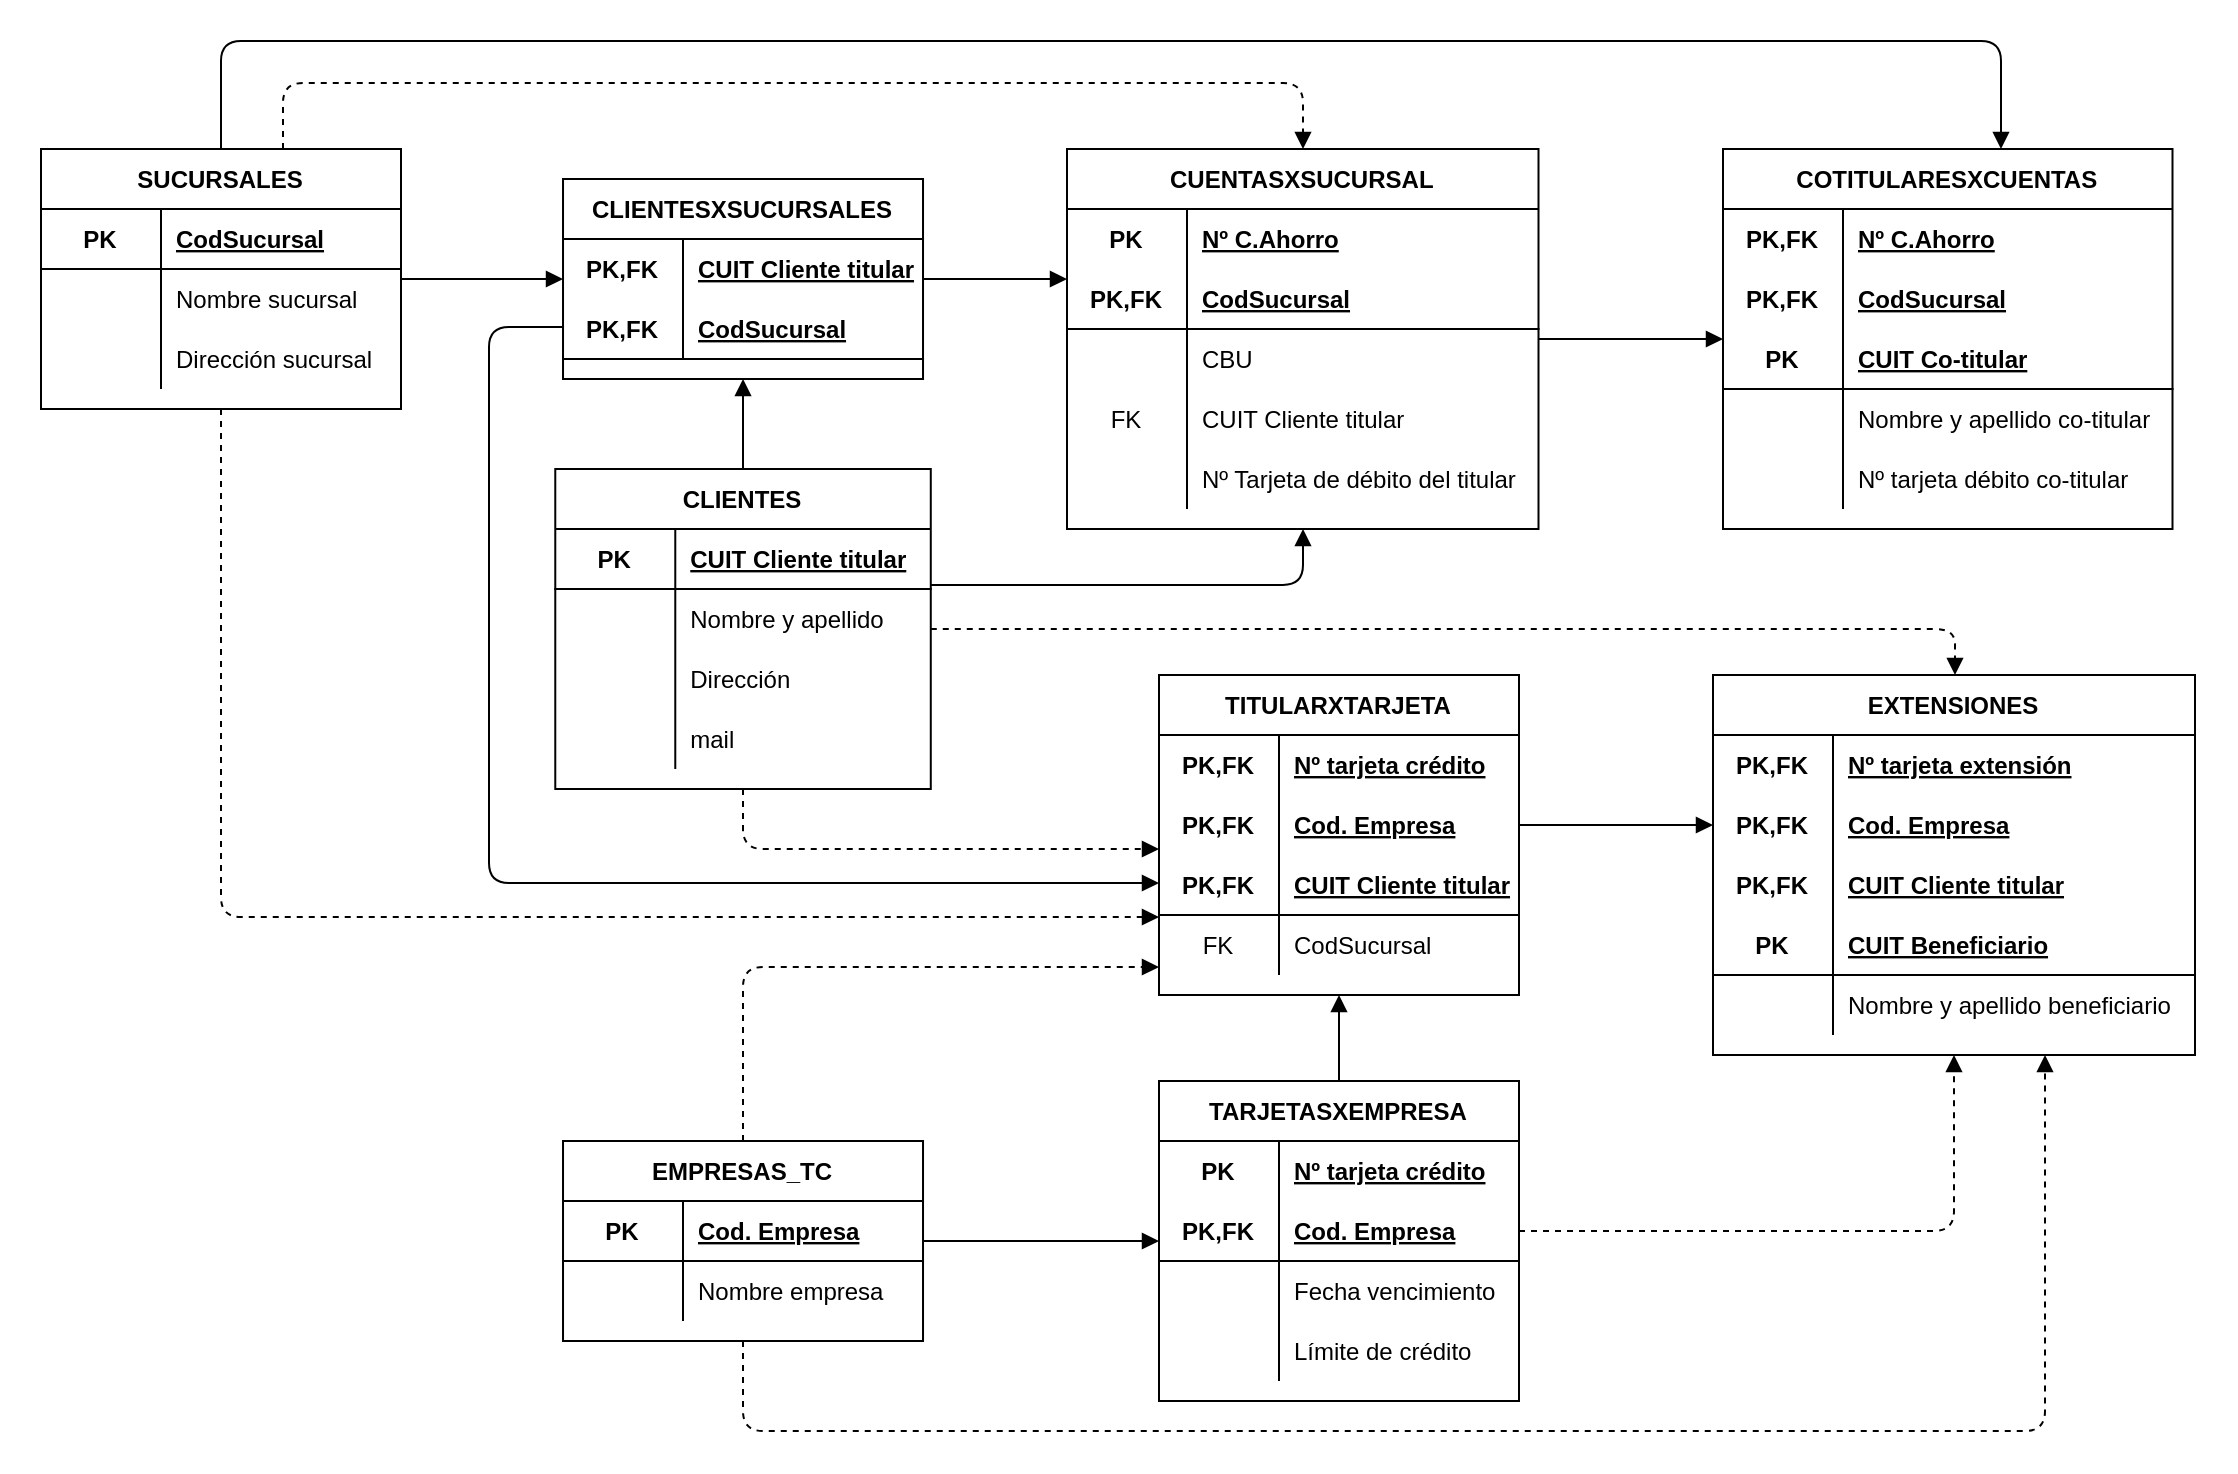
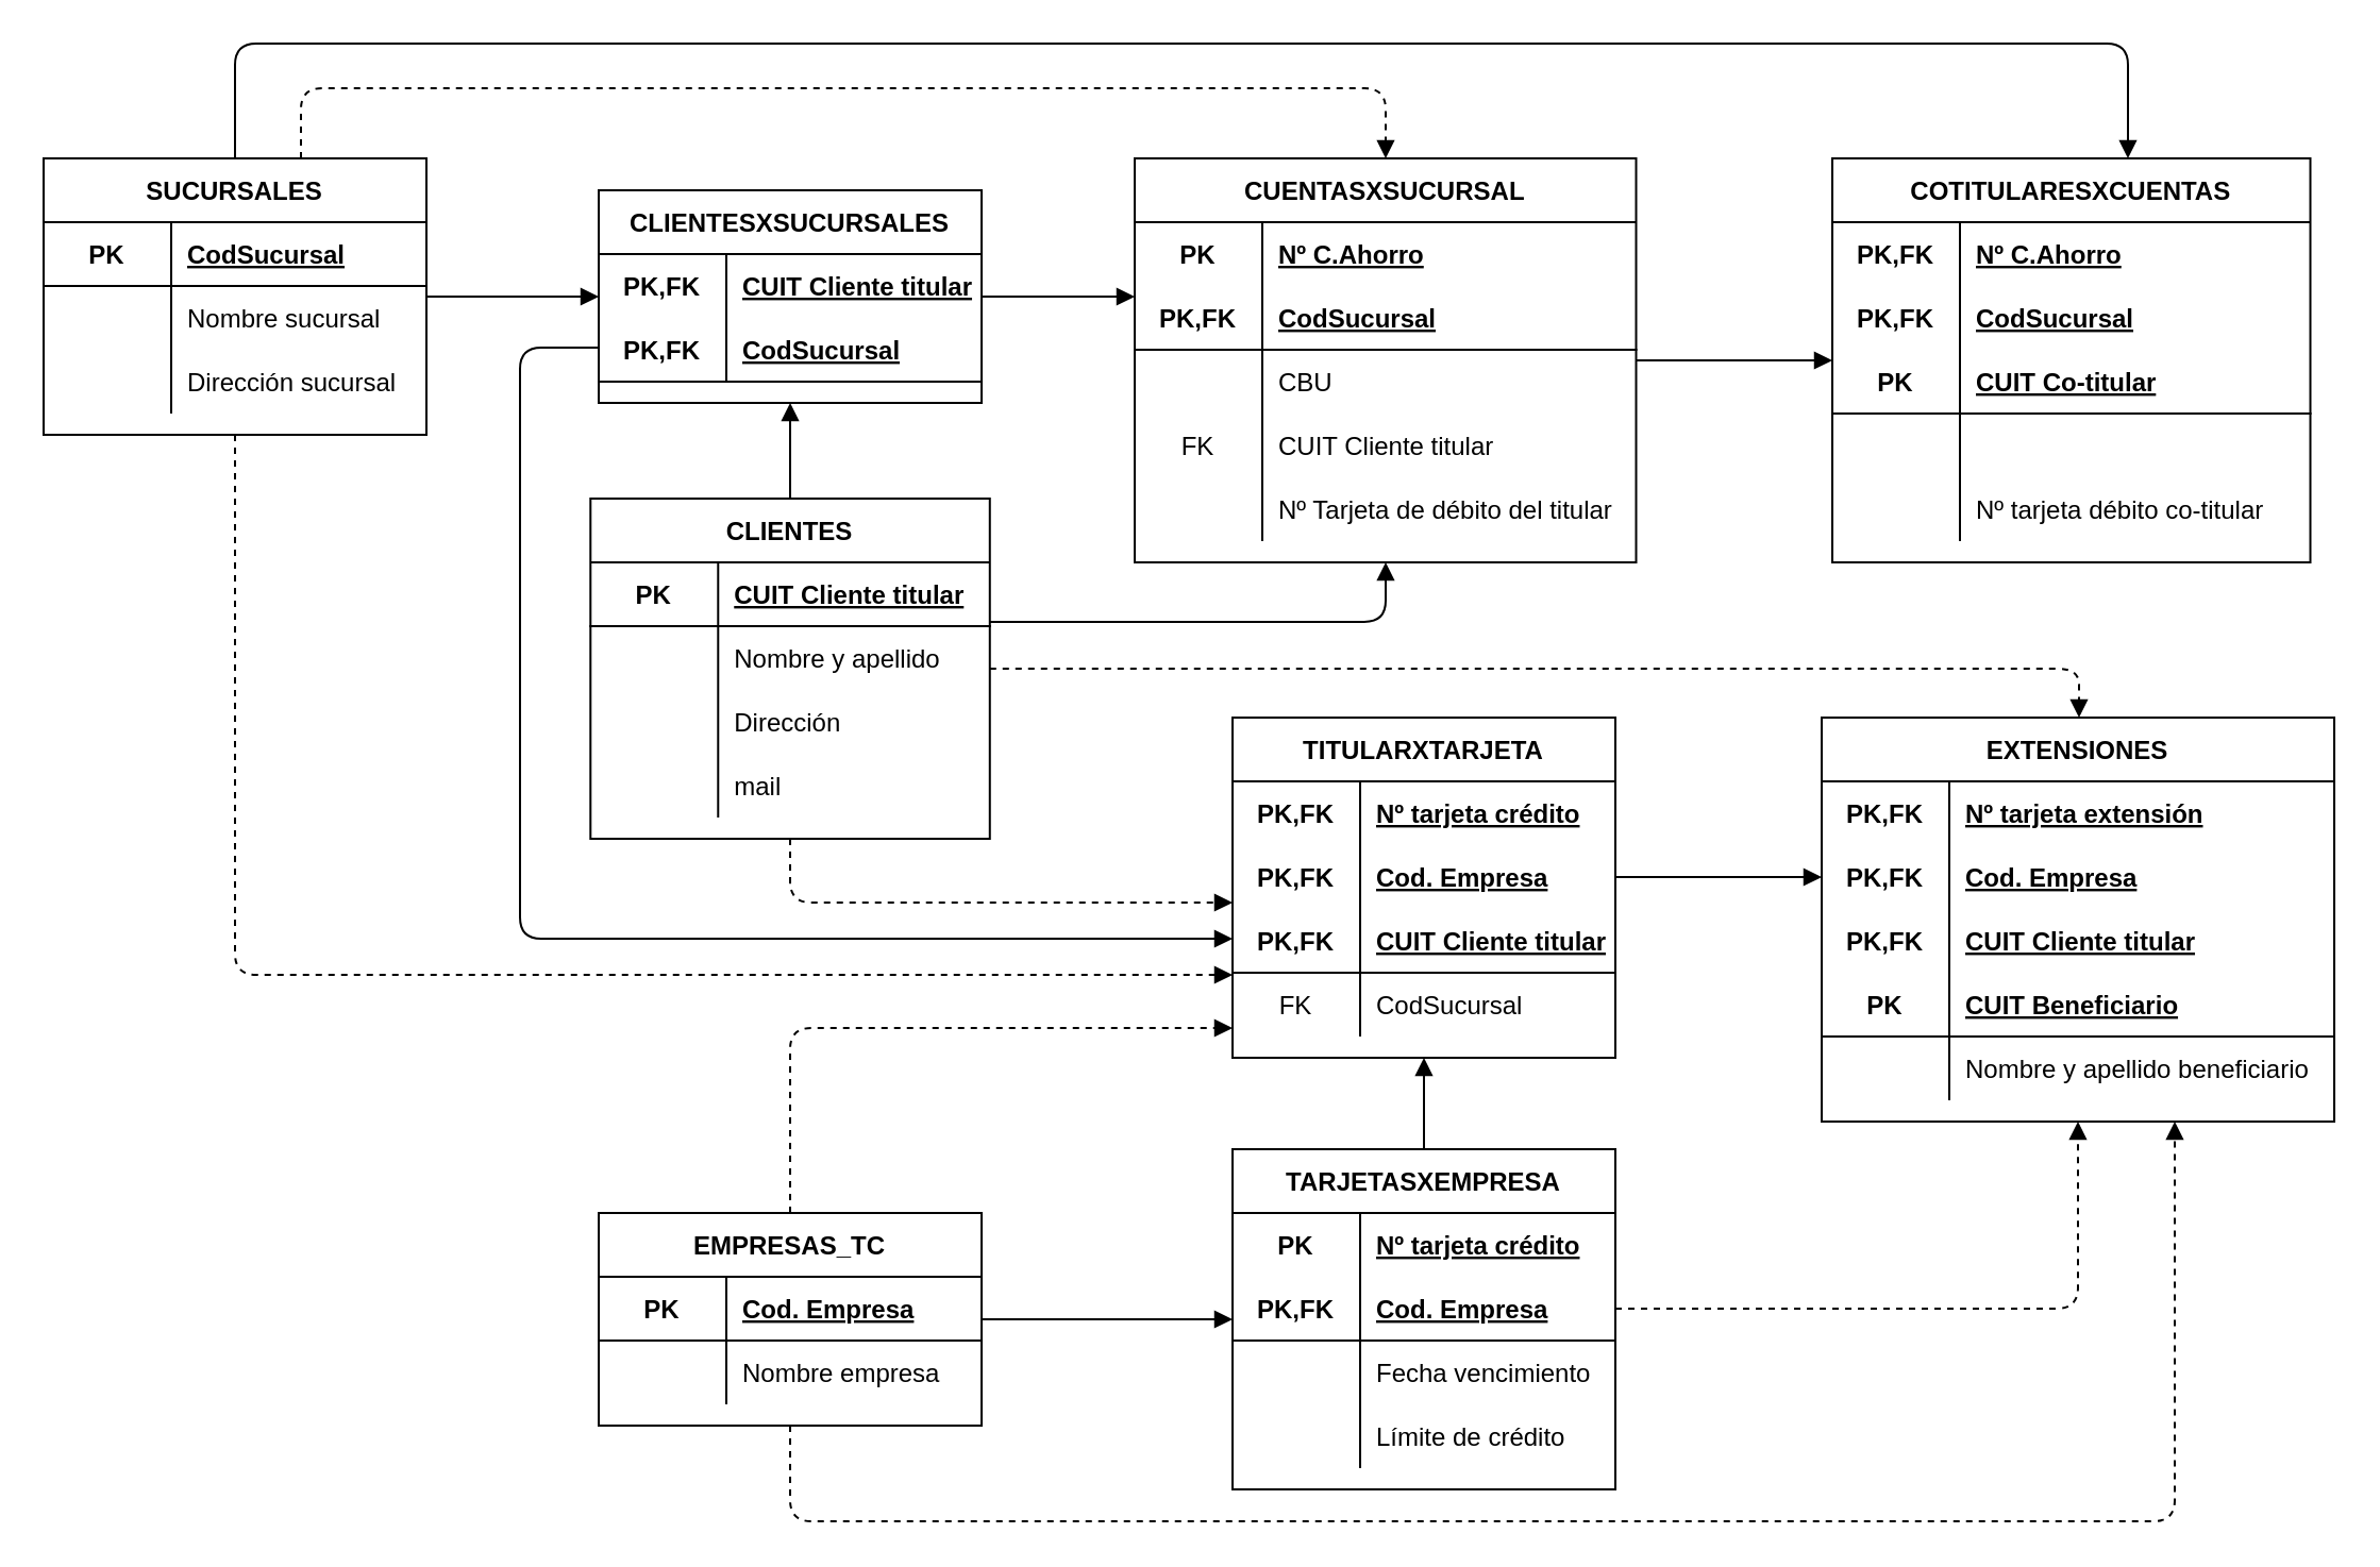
- <mxCell id="62" value="Nombre y apellido co-titular" style="shape=partialRectangle;connectable=0;fillColor=none;top=0;left=0;bottom=0;right=0;align=left;spacingLeft=6;overflow=hidden;" vertex="1" parent="60"><mxGeometry x="60" width="164.75" height="30" as="geometry" /></mxCell>
